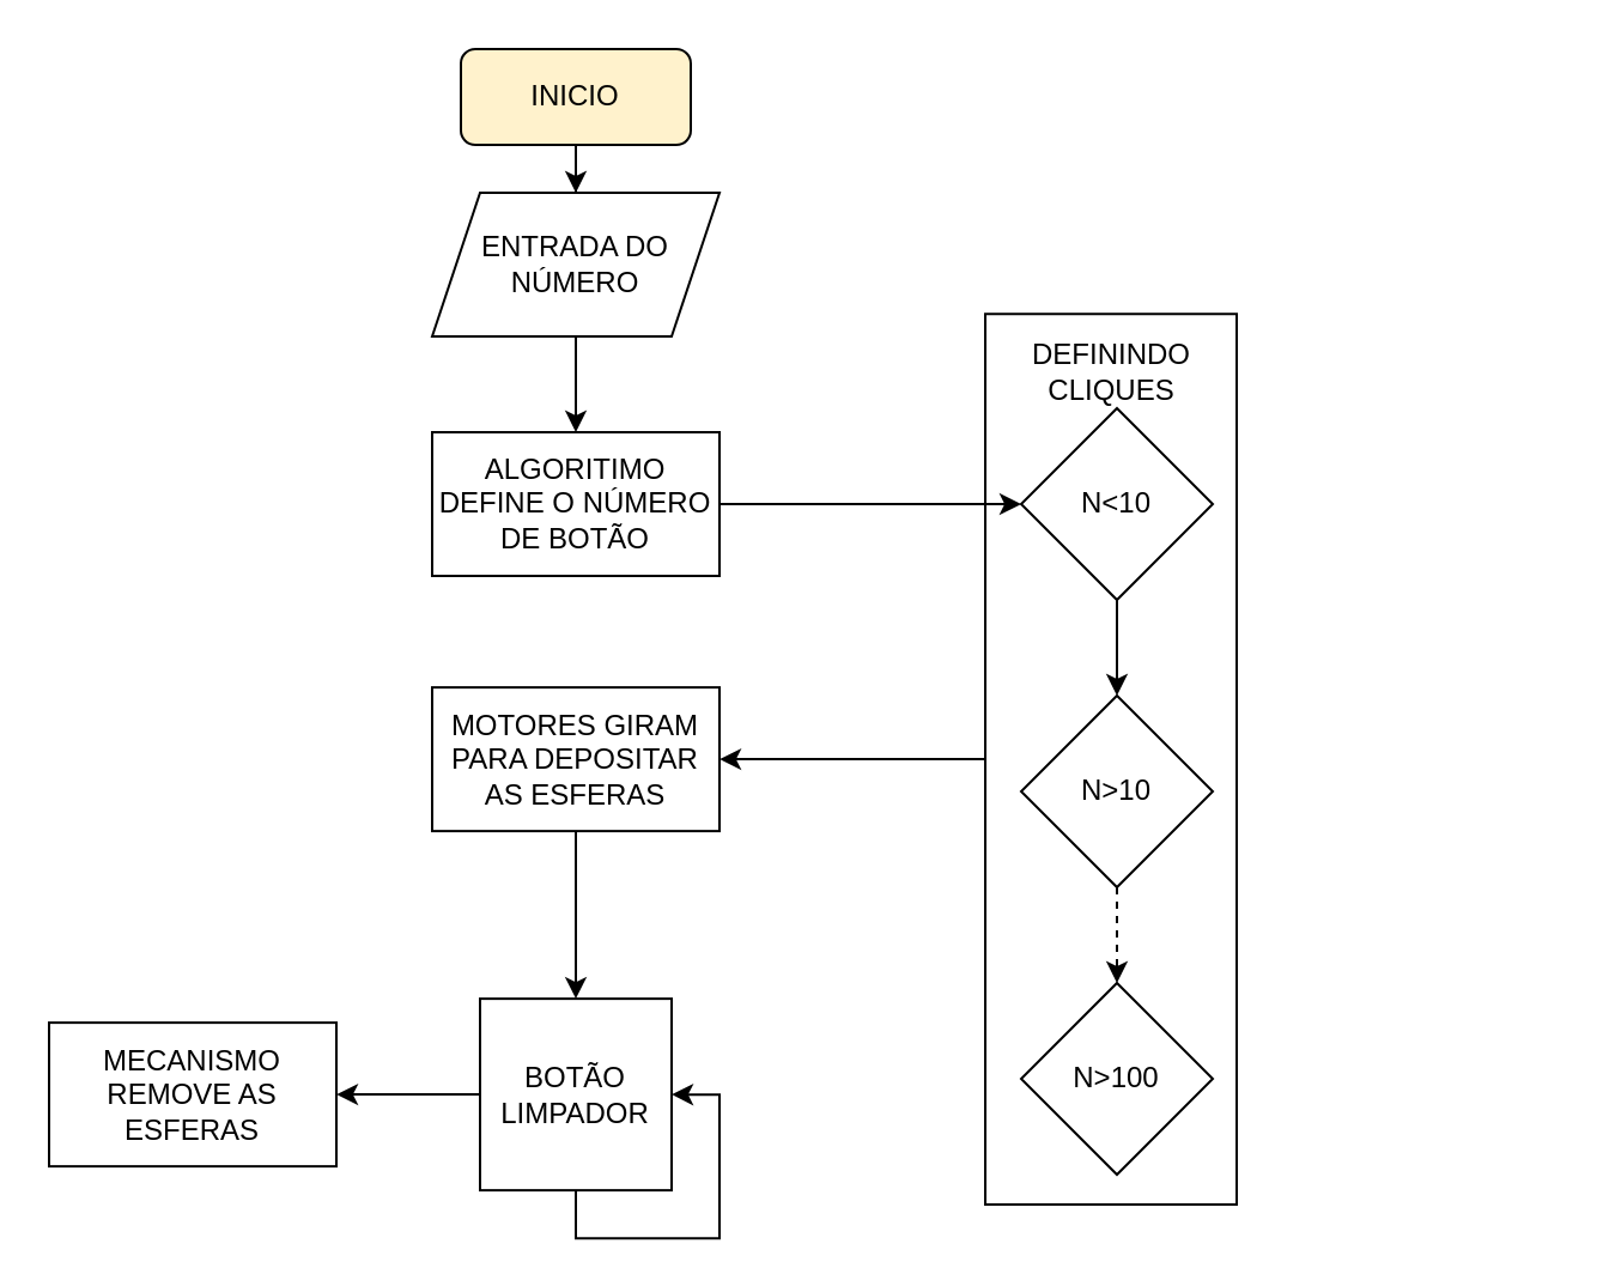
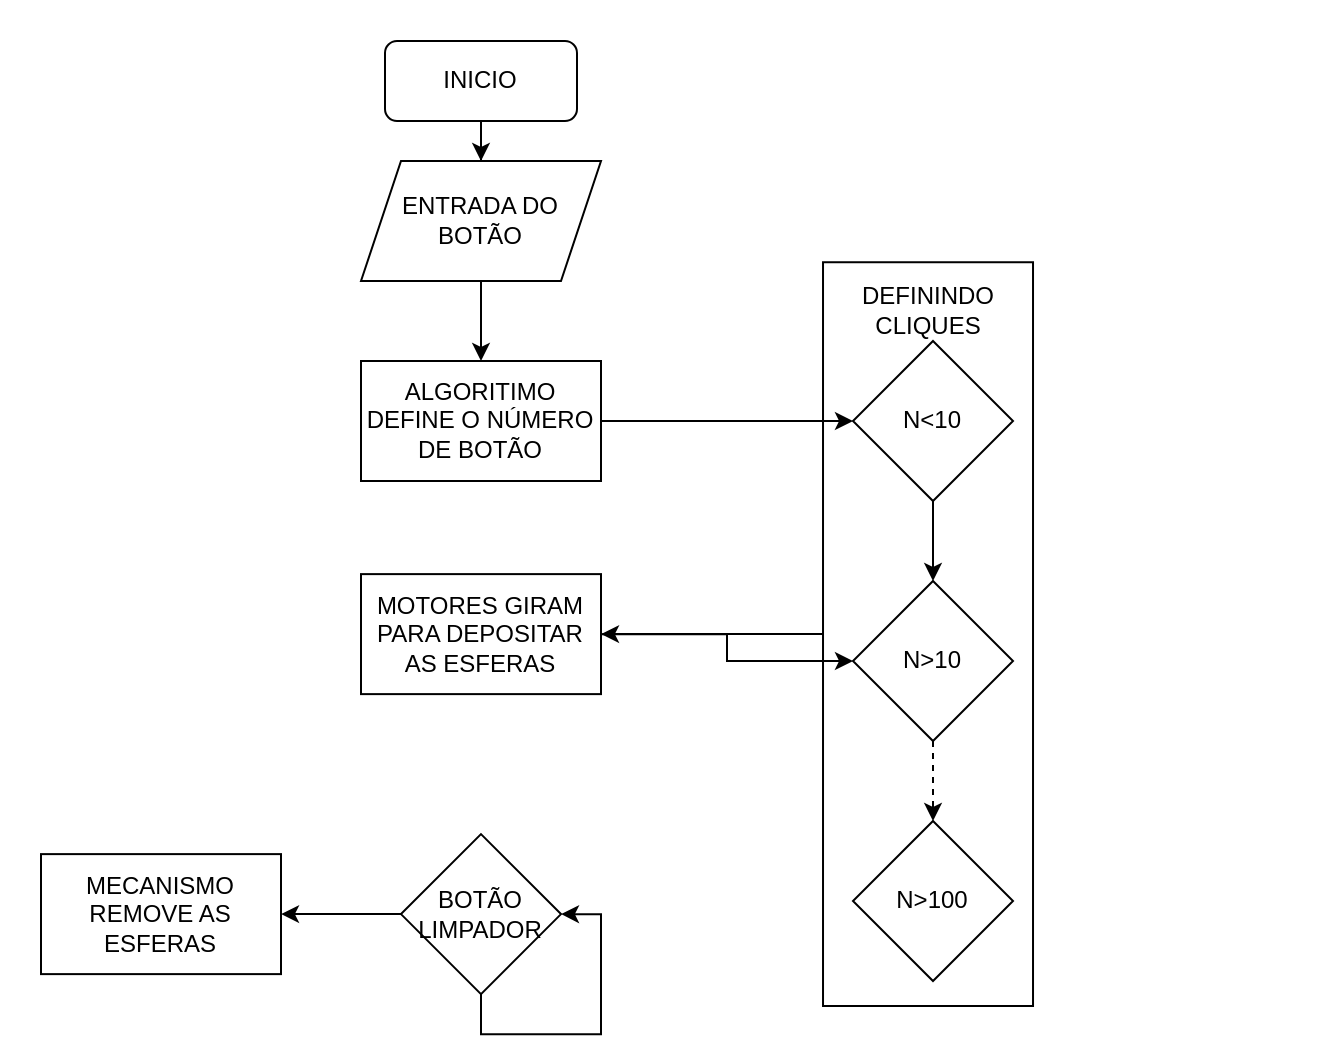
- <mxCell id="5" value="INICIO" style="rounded=1;whiteSpace=wrap;html=1;fillColor=#fff2cc;" vertex="1" parent="1"><mxGeometry x="192" y="20" width="96" height="40" as="geometry" /></mxCell>
+ <mxCell id="5" value="INICIO" style="rounded=1;whiteSpace=wrap;html=1;" vertex="1" parent="1"><mxGeometry x="192" y="20" width="96" height="40" as="geometry" /></mxCell>
- <mxCell id="7" value="ENTRADA DO NÚMERO" style="shape=parallelogram;perimeter=parallelogramPerimeter;whiteSpace=wrap;html=1;fixedSize=1;" vertex="1" parent="1"><mxGeometry x="180" y="80" width="120" height="60" as="geometry" /></mxCell>
+ <mxCell id="7" value="ENTRADA DO BOTÃO" style="shape=parallelogram;perimeter=parallelogramPerimeter;whiteSpace=wrap;html=1;fixedSize=1;" vertex="1" parent="1"><mxGeometry x="180" y="80" width="120" height="60" as="geometry" /></mxCell>
- <mxCell id="16" value="" style="edgeStyle=orthogonalEdgeStyle;rounded=0;orthogonalLoop=1;jettySize=auto;html=1;" edge="1" parent="1" source="17" target="19"><mxGeometry relative="1" as="geometry" /></mxCell>
+ <mxCell id="16" value="" style="edgeStyle=orthogonalEdgeStyle;rounded=0;orthogonalLoop=1;jettySize=auto;html=1;" edge="1" parent="1" source="17" target="11"><mxGeometry relative="1" as="geometry" /></mxCell>
- <mxCell id="19" value="BOTÃO LIMPADOR" style="whiteSpace=wrap;html=1;rounded=0;" vertex="1" parent="1"><mxGeometry x="200" y="416.56" width="80" height="80" as="geometry" /></mxCell>
+ <mxCell id="19" value="BOTÃO LIMPADOR" style="rhombus;whiteSpace=wrap;html=1;rounded=0;" vertex="1" parent="1"><mxGeometry x="200" y="416.56" width="80" height="80" as="geometry" /></mxCell>
